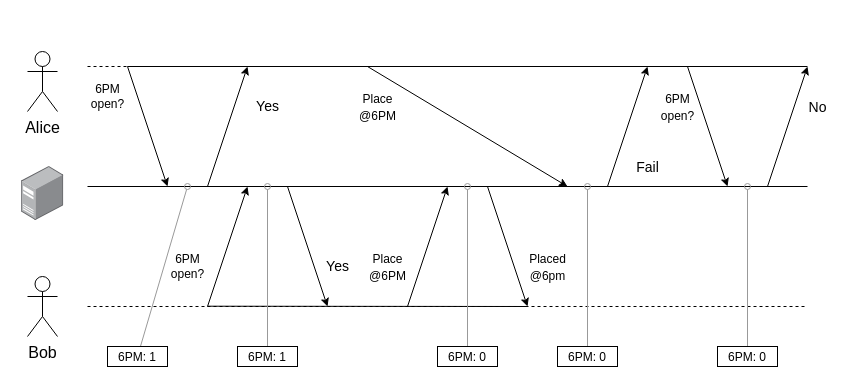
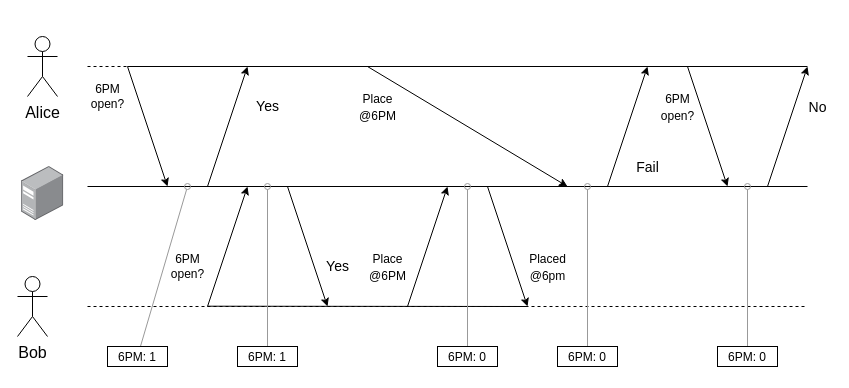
- <mxCell id="2" value="Alice" style="shape=umlActor;verticalLabelPosition=bottom;labelBackgroundColor=#ffffff;verticalAlign=top;html=1;outlineConnect=0;fontSize=16;" vertex="1" parent="1"><mxGeometry x="27" y="51" width="30" height="60" as="geometry" /></mxCell>
+ <mxCell id="2" value="Alice" style="shape=umlActor;verticalLabelPosition=bottom;labelBackgroundColor=#ffffff;verticalAlign=top;html=1;outlineConnect=0;fontSize=16;" vertex="1" parent="1"><mxGeometry x="27" y="36" width="30" height="60" as="geometry" /></mxCell>
- <mxCell id="3" value="Bob" style="shape=umlActor;verticalLabelPosition=bottom;labelBackgroundColor=#ffffff;verticalAlign=top;html=1;outlineConnect=0;fontSize=16;" vertex="1" parent="1"><mxGeometry x="27" y="276" width="30" height="60" as="geometry" /></mxCell>
+ <mxCell id="3" value="Bob" style="shape=umlActor;verticalLabelPosition=bottom;labelBackgroundColor=#ffffff;verticalAlign=top;html=1;outlineConnect=0;fontSize=16;" vertex="1" parent="1"><mxGeometry x="17" y="276" width="30" height="60" as="geometry" /></mxCell>
